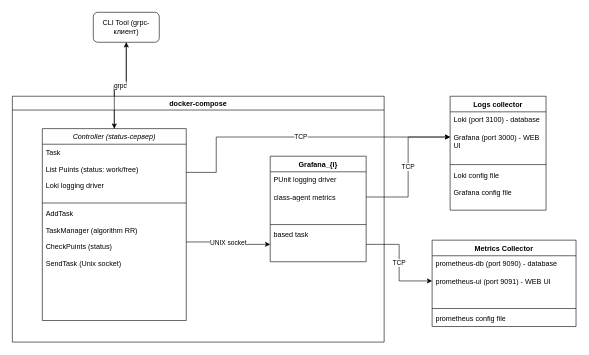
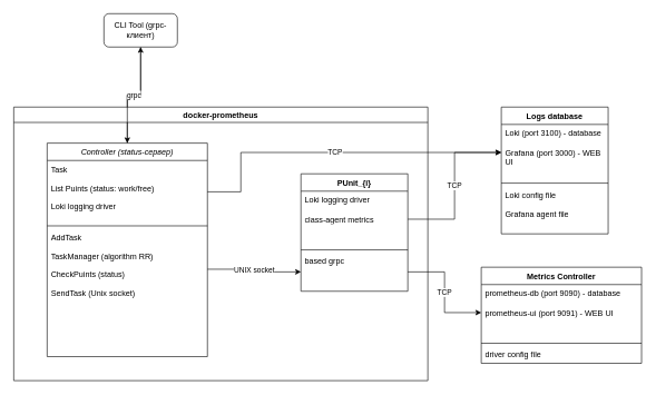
- <mxCell id="8" value="docker-compose" style="swimlane;whiteSpace=wrap;html=1;" vertex="1" parent="1"><mxGeometry x="20" y="160" width="620" height="410" as="geometry" /></mxCell>
+ <mxCell id="8" value="docker-prometheus" style="swimlane;whiteSpace=wrap;html=1;" vertex="1" parent="1"><mxGeometry x="20" y="160" width="620" height="410" as="geometry" /></mxCell>
- <mxCell id="13" value="Logs collector" style="swimlane;fontStyle=1;align=center;verticalAlign=top;childLayout=stackLayout;horizontal=1;startSize=26;horizontalStack=0;resizeParent=1;resizeParentMax=0;resizeLast=0;collapsible=1;marginBottom=0;whiteSpace=wrap;html=1;" vertex="1" parent="1"><mxGeometry x="750" y="160" width="160" height="190" as="geometry" /></mxCell>
+ <mxCell id="13" value="Logs database" style="swimlane;fontStyle=1;align=center;verticalAlign=top;childLayout=stackLayout;horizontal=1;startSize=26;horizontalStack=0;resizeParent=1;resizeParentMax=0;resizeLast=0;collapsible=1;marginBottom=0;whiteSpace=wrap;html=1;" vertex="1" parent="1"><mxGeometry x="750" y="160" width="160" height="190" as="geometry" /></mxCell>
- <mxCell id="4" value="Grafana_{i}" style="swimlane;fontStyle=1;align=center;verticalAlign=top;childLayout=stackLayout;horizontal=1;startSize=26;horizontalStack=0;resizeParent=1;resizeParentMax=0;resizeLast=0;collapsible=1;marginBottom=0;whiteSpace=wrap;html=1;" vertex="1" parent="1"><mxGeometry x="450" y="260" width="160" height="176" as="geometry" /></mxCell>
+ <mxCell id="4" value="PUnit_{i}" style="swimlane;fontStyle=1;align=center;verticalAlign=top;childLayout=stackLayout;horizontal=1;startSize=26;horizontalStack=0;resizeParent=1;resizeParentMax=0;resizeLast=0;collapsible=1;marginBottom=0;whiteSpace=wrap;html=1;" vertex="1" parent="1"><mxGeometry x="450" y="260" width="160" height="176" as="geometry" /></mxCell>
- <mxCell id="16" value="Loki config file&lt;div&gt;&lt;br&gt;&lt;/div&gt;&lt;div&gt;Grafana config file&lt;br&gt;&lt;div&gt;&lt;br&gt;&lt;/div&gt;&lt;/div&gt;" style="text;strokeColor=none;fillColor=none;align=left;verticalAlign=top;spacingLeft=4;spacingRight=4;overflow=hidden;rotatable=0;points=[[0,0.5],[1,0.5]];portConstraint=eastwest;whiteSpace=wrap;html=1;" vertex="1" parent="13"><mxGeometry y="118" width="160" height="72" as="geometry" /></mxCell>
+ <mxCell id="16" value="Loki config file&lt;div&gt;&lt;br&gt;&lt;/div&gt;&lt;div&gt;Grafana agent file&lt;br&gt;&lt;div&gt;&lt;br&gt;&lt;/div&gt;&lt;/div&gt;" style="text;strokeColor=none;fillColor=none;align=left;verticalAlign=top;spacingLeft=4;spacingRight=4;overflow=hidden;rotatable=0;points=[[0,0.5],[1,0.5]];portConstraint=eastwest;whiteSpace=wrap;html=1;" vertex="1" parent="13"><mxGeometry y="118" width="160" height="72" as="geometry" /></mxCell>
- <mxCell id="5" value="PUnit logging driver&lt;div&gt;&lt;br&gt;&lt;/div&gt;&lt;div&gt;class-agent metrics&amp;nbsp;&lt;/div&gt;" style="text;strokeColor=none;fillColor=none;align=left;verticalAlign=top;spacingLeft=4;spacingRight=4;overflow=hidden;rotatable=0;points=[[0,0.5],[1,0.5]];portConstraint=eastwest;whiteSpace=wrap;html=1;" vertex="1" parent="4"><mxGeometry y="26" width="160" height="84" as="geometry" /></mxCell>
+ <mxCell id="5" value="Loki logging driver&lt;div&gt;&lt;br&gt;&lt;/div&gt;&lt;div&gt;class-agent metrics&amp;nbsp;&lt;/div&gt;" style="text;strokeColor=none;fillColor=none;align=left;verticalAlign=top;spacingLeft=4;spacingRight=4;overflow=hidden;rotatable=0;points=[[0,0.5],[1,0.5]];portConstraint=eastwest;whiteSpace=wrap;html=1;" vertex="1" parent="4"><mxGeometry y="26" width="160" height="84" as="geometry" /></mxCell>
- <mxCell id="7" value="&lt;div&gt;&lt;span style=&quot;background-color: transparent; color: light-dark(rgb(0, 0, 0), rgb(255, 255, 255));&quot;&gt;based task&lt;/span&gt;&lt;/div&gt;&lt;div&gt;&lt;br&gt;&lt;/div&gt;" style="text;strokeColor=none;fillColor=none;align=left;verticalAlign=top;spacingLeft=4;spacingRight=4;overflow=hidden;rotatable=0;points=[[0,0.5],[1,0.5]];portConstraint=eastwest;whiteSpace=wrap;html=1;" vertex="1" parent="4"><mxGeometry y="118" width="160" height="58" as="geometry" /></mxCell>
+ <mxCell id="7" value="&lt;div&gt;&lt;span style=&quot;background-color: transparent; color: light-dark(rgb(0, 0, 0), rgb(255, 255, 255));&quot;&gt;based grpc&lt;/span&gt;&lt;/div&gt;&lt;div&gt;&lt;br&gt;&lt;/div&gt;" style="text;strokeColor=none;fillColor=none;align=left;verticalAlign=top;spacingLeft=4;spacingRight=4;overflow=hidden;rotatable=0;points=[[0,0.5],[1,0.5]];portConstraint=eastwest;whiteSpace=wrap;html=1;" vertex="1" parent="4"><mxGeometry y="118" width="160" height="58" as="geometry" /></mxCell>
- <mxCell id="17" value="Metrics Collector" style="swimlane;fontStyle=1;align=center;verticalAlign=top;childLayout=stackLayout;horizontal=1;startSize=26;horizontalStack=0;resizeParent=1;resizeParentMax=0;resizeLast=0;collapsible=1;marginBottom=0;whiteSpace=wrap;html=1;" vertex="1" parent="1"><mxGeometry x="720" y="400" width="240" height="144" as="geometry" /></mxCell>
+ <mxCell id="17" value="Metrics Controller" style="swimlane;fontStyle=1;align=center;verticalAlign=top;childLayout=stackLayout;horizontal=1;startSize=26;horizontalStack=0;resizeParent=1;resizeParentMax=0;resizeLast=0;collapsible=1;marginBottom=0;whiteSpace=wrap;html=1;" vertex="1" parent="1"><mxGeometry x="720" y="400" width="240" height="144" as="geometry" /></mxCell>
- <mxCell id="20" value="prometheus config file" style="text;strokeColor=none;fillColor=none;align=left;verticalAlign=top;spacingLeft=4;spacingRight=4;overflow=hidden;rotatable=0;points=[[0,0.5],[1,0.5]];portConstraint=eastwest;whiteSpace=wrap;html=1;" vertex="1" parent="17"><mxGeometry y="118" width="240" height="26" as="geometry" /></mxCell>
+ <mxCell id="20" value="driver config file" style="text;strokeColor=none;fillColor=none;align=left;verticalAlign=top;spacingLeft=4;spacingRight=4;overflow=hidden;rotatable=0;points=[[0,0.5],[1,0.5]];portConstraint=eastwest;whiteSpace=wrap;html=1;" vertex="1" parent="17"><mxGeometry y="118" width="240" height="26" as="geometry" /></mxCell>
